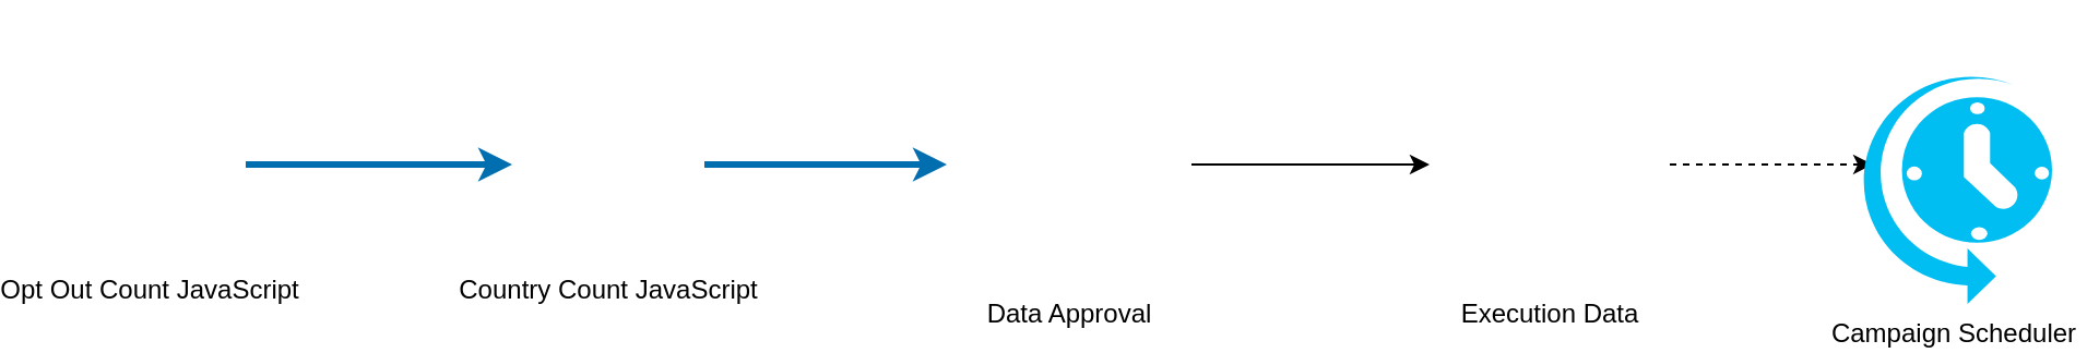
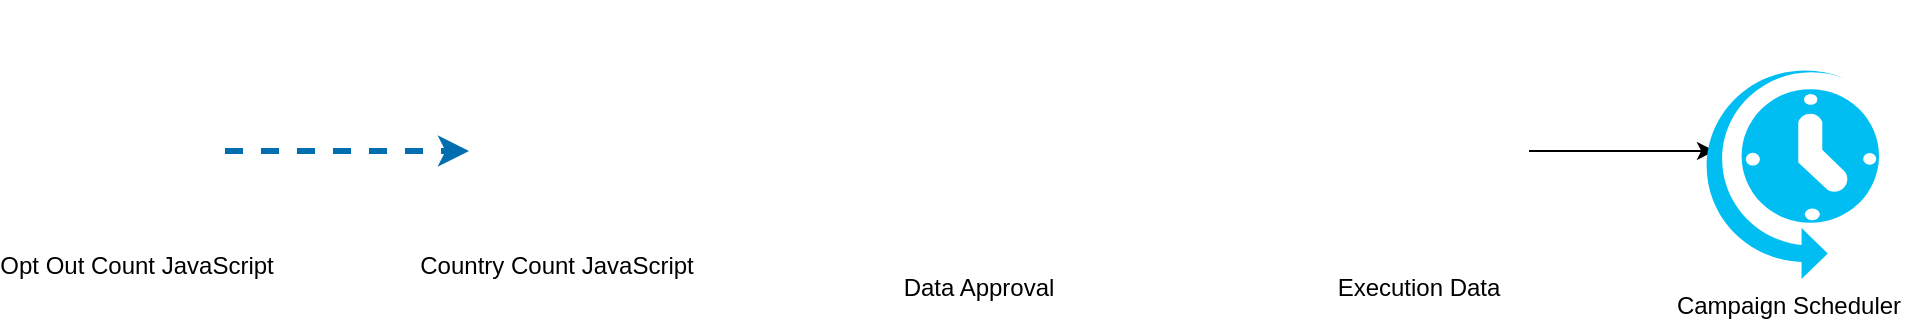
- <mxCell id="2" style="edgeStyle=orthogonalEdgeStyle;rounded=0;orthogonalLoop=1;jettySize=auto;html=1;fillColor=#1ba1e2;strokeColor=#006EAF;strokeWidth=3;" edge="1" parent="1" source="3" target="5"><mxGeometry relative="1" as="geometry"><mxPoint x="240" y="75" as="targetPoint" /><Array as="points" /></mxGeometry></mxCell>
+ <mxCell id="2" style="edgeStyle=orthogonalEdgeStyle;rounded=0;orthogonalLoop=1;jettySize=auto;html=1;fillColor=#1ba1e2;strokeColor=#006EAF;strokeWidth=3;dashed=1;" edge="1" parent="1" source="3" target="5"><mxGeometry relative="1" as="geometry"><mxPoint x="240" y="75" as="targetPoint" /><Array as="points" /></mxGeometry></mxCell>
- <mxCell id="4" style="edgeStyle=orthogonalEdgeStyle;rounded=0;orthogonalLoop=1;jettySize=auto;html=1;strokeWidth=3;fillColor=#1ba1e2;strokeColor=#006EAF;" edge="1" parent="1" source="5" target="7"><mxGeometry relative="1" as="geometry" /></mxCell>
- <mxCell id="6" style="edgeStyle=orthogonalEdgeStyle;rounded=0;orthogonalLoop=1;jettySize=auto;html=1;" edge="1" parent="1" source="7" target="9"><mxGeometry relative="1" as="geometry"><mxPoint x="630" y="76" as="targetPoint" /></mxGeometry></mxCell>
- <mxCell id="8" style="edgeStyle=orthogonalEdgeStyle;rounded=0;orthogonalLoop=1;jettySize=auto;html=1;entryX=0.089;entryY=0.407;entryDx=0;entryDy=0;entryPerimeter=0;dashed=1;" edge="1" parent="1" source="9" target="10"><mxGeometry relative="1" as="geometry" /></mxCell>
+ <mxCell id="8" style="edgeStyle=orthogonalEdgeStyle;rounded=0;orthogonalLoop=1;jettySize=auto;html=1;entryX=0.089;entryY=0.407;entryDx=0;entryDy=0;entryPerimeter=0;" edge="1" parent="1" source="9" target="10"><mxGeometry relative="1" as="geometry" /></mxCell>
